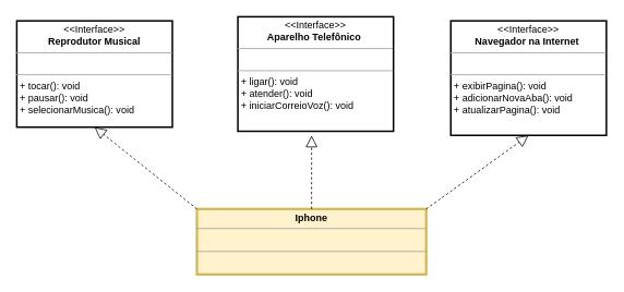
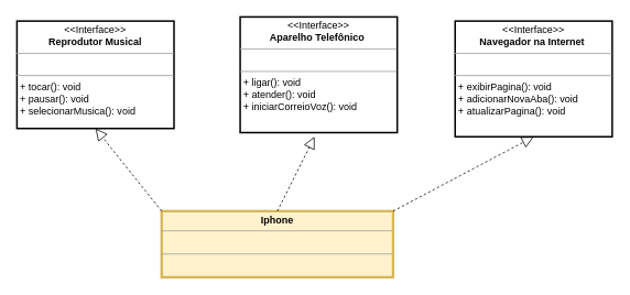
- <mxCell id="5" value="&lt;p style=&quot;margin:0px;margin-top:4px;text-align:center;&quot;&gt;&lt;b&gt;Iphone&lt;/b&gt;&lt;/p&gt;&lt;hr size=&quot;1&quot;&gt;&lt;p style=&quot;margin:0px;margin-left:4px;&quot;&gt;&lt;br&gt;&lt;/p&gt;&lt;hr size=&quot;1&quot;&gt;&lt;p style=&quot;margin:0px;margin-left:4px;&quot;&gt;&lt;br&gt;&lt;/p&gt;" style="verticalAlign=top;align=left;overflow=fill;fontSize=12;fontFamily=Helvetica;html=1;fillColor=#fff2cc;strokeColor=#d6b656;strokeWidth=3;" vertex="1" parent="1"><mxGeometry x="240" y="255" width="280" height="80" as="geometry" /></mxCell>
+ <mxCell id="5" value="&lt;p style=&quot;margin:0px;margin-top:4px;text-align:center;&quot;&gt;&lt;b&gt;Iphone&lt;/b&gt;&lt;/p&gt;&lt;hr size=&quot;1&quot;&gt;&lt;p style=&quot;margin:0px;margin-left:4px;&quot;&gt;&lt;br&gt;&lt;/p&gt;&lt;hr size=&quot;1&quot;&gt;&lt;p style=&quot;margin:0px;margin-left:4px;&quot;&gt;&lt;br&gt;&lt;/p&gt;" style="verticalAlign=top;align=left;overflow=fill;fontSize=12;fontFamily=Helvetica;html=1;fillColor=#fff2cc;strokeColor=#d6b656;strokeWidth=3;" vertex="1" parent="1"><mxGeometry x="195" y="255" width="280" height="80" as="geometry" /></mxCell>
